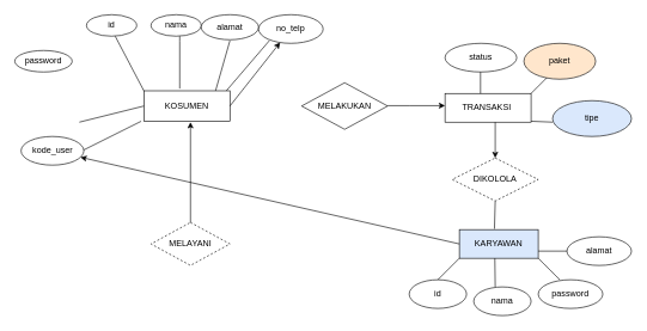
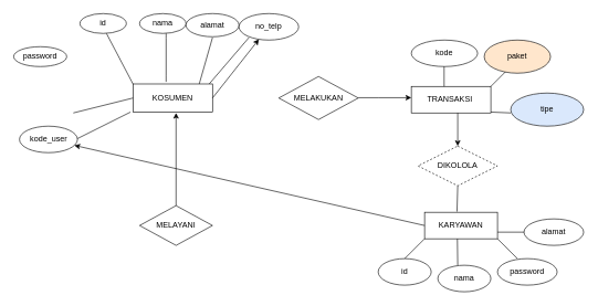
- <mxCell id="28" value="status" style="ellipse;whiteSpace=wrap;html=1;" vertex="1" parent="1"><mxGeometry x="620" y="60" width="100" height="40" as="geometry" /></mxCell>
+ <mxCell id="28" value="kode" style="ellipse;whiteSpace=wrap;html=1;" vertex="1" parent="1"><mxGeometry x="620" y="60" width="100" height="40" as="geometry" /></mxCell>
- <mxCell id="10" value="MELAYANI" style="rhombus;whiteSpace=wrap;html=1;dashed=1;" vertex="1" parent="1"><mxGeometry x="210" y="310" width="110" height="60" as="geometry" /></mxCell>
+ <mxCell id="10" value="MELAYANI" style="rhombus;whiteSpace=wrap;html=1;" vertex="1" parent="1"><mxGeometry x="210" y="310" width="110" height="60" as="geometry" /></mxCell>
- <mxCell id="7" value="KARYAWAN" style="rounded=0;whiteSpace=wrap;html=1;fillColor=#dae8fc;" vertex="1" parent="1"><mxGeometry x="640" y="320" width="110" height="40" as="geometry" /></mxCell>
+ <mxCell id="7" value="KARYAWAN" style="rounded=0;whiteSpace=wrap;html=1;" vertex="1" parent="1"><mxGeometry x="640" y="320" width="110" height="40" as="geometry" /></mxCell>
